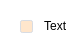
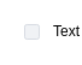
- <mxCell id="2" value="Text" style="rounded=1;fillColor=#ffe6cc;strokeColor=#D8DCE3;align=left;verticalAlign=middle;fontStyle=0;fontSize=12;labelPosition=right;verticalLabelPosition=middle;spacingLeft=10;html=1;shadow=0;dashed=0;" vertex="1" parent="1"><mxGeometry x="20" y="20" width="12" height="12" as="geometry" /></mxCell>
+ <mxCell id="2" value="Text" style="rounded=1;fillColor=#F0F2F5;strokeColor=#D8DCE3;align=left;verticalAlign=middle;fontStyle=0;fontSize=12;labelPosition=right;verticalLabelPosition=middle;spacingLeft=10;html=1;shadow=0;dashed=0" vertex="1" parent="1"><mxGeometry x="20" y="20" width="12" height="12" as="geometry" /></mxCell>
